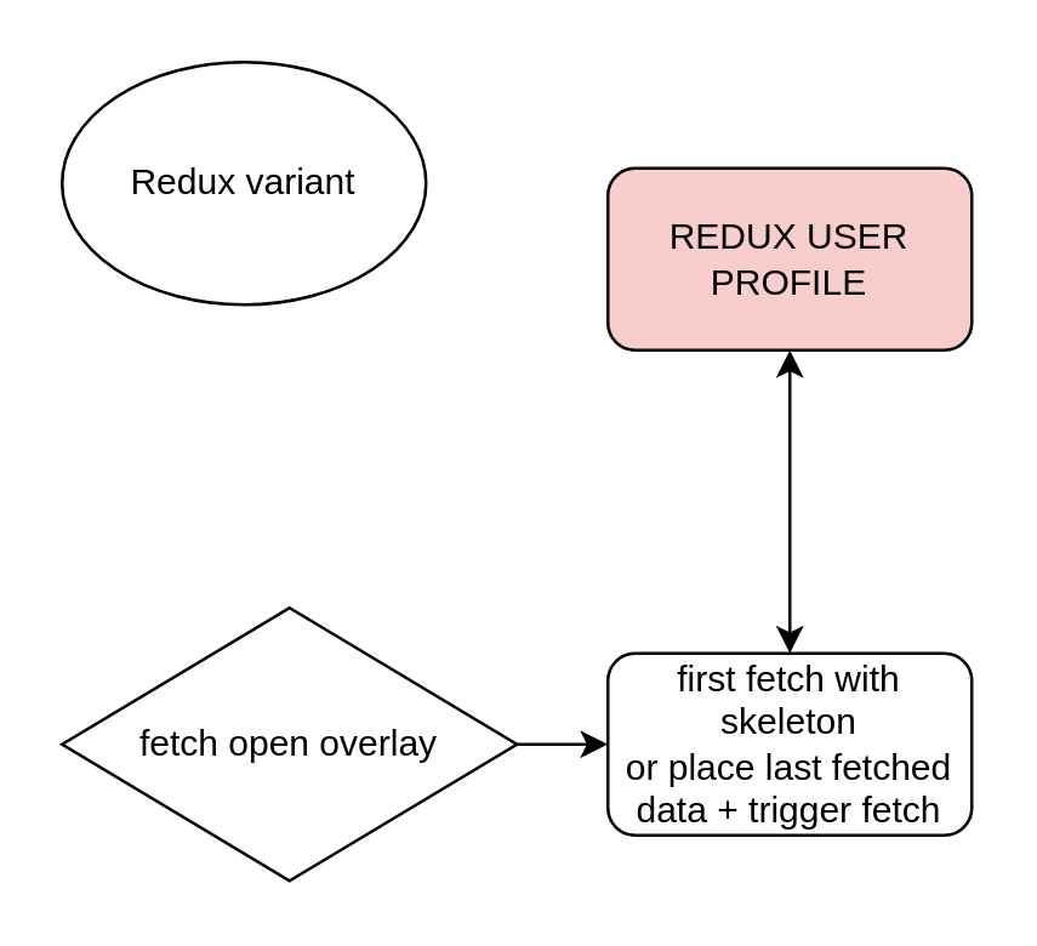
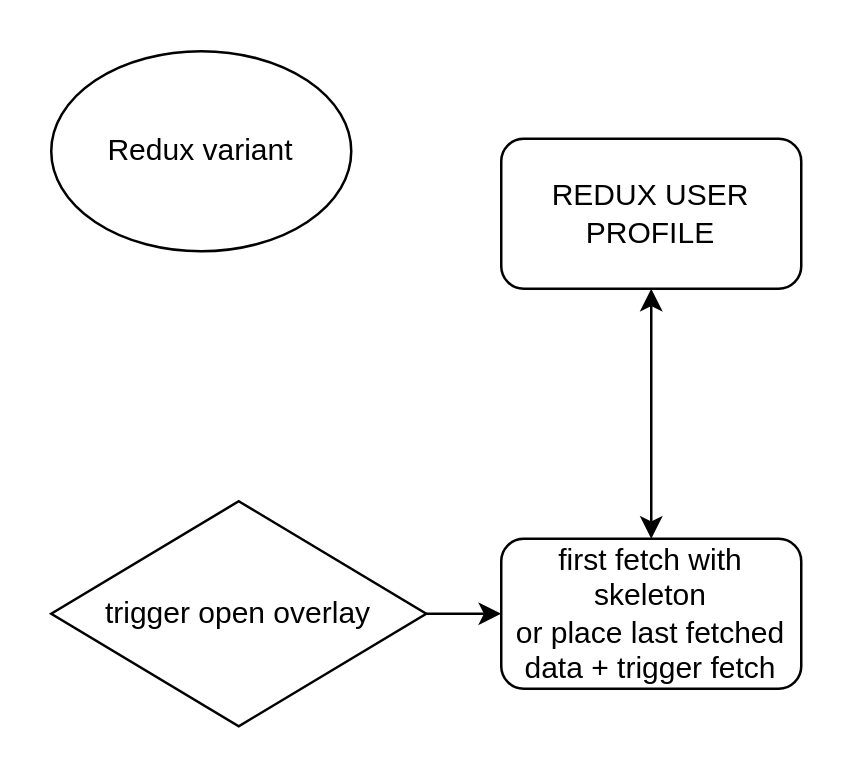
- <mxCell id="6" value="REDUX USER PROFILE" style="rounded=1;whiteSpace=wrap;html=1;fillColor=#f8cecc;" vertex="1" parent="1"><mxGeometry x="200" y="55" width="120" height="60" as="geometry" /></mxCell>
+ <mxCell id="6" value="REDUX USER PROFILE" style="rounded=1;whiteSpace=wrap;html=1;" vertex="1" parent="1"><mxGeometry x="200" y="55" width="120" height="60" as="geometry" /></mxCell>
- <mxCell id="7" value="fetch open overlay" style="rhombus;whiteSpace=wrap;html=1;" vertex="1" parent="1"><mxGeometry x="20" y="200" width="150" height="90" as="geometry" /></mxCell>
+ <mxCell id="7" value="trigger open overlay" style="rhombus;whiteSpace=wrap;html=1;" vertex="1" parent="1"><mxGeometry x="20" y="200" width="150" height="90" as="geometry" /></mxCell>
